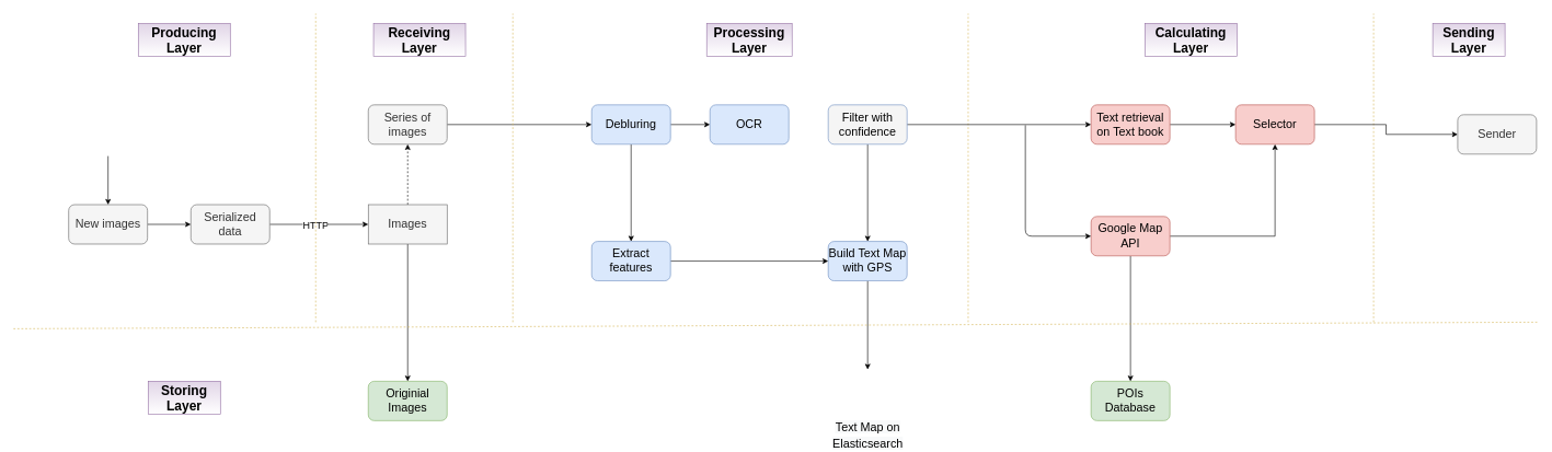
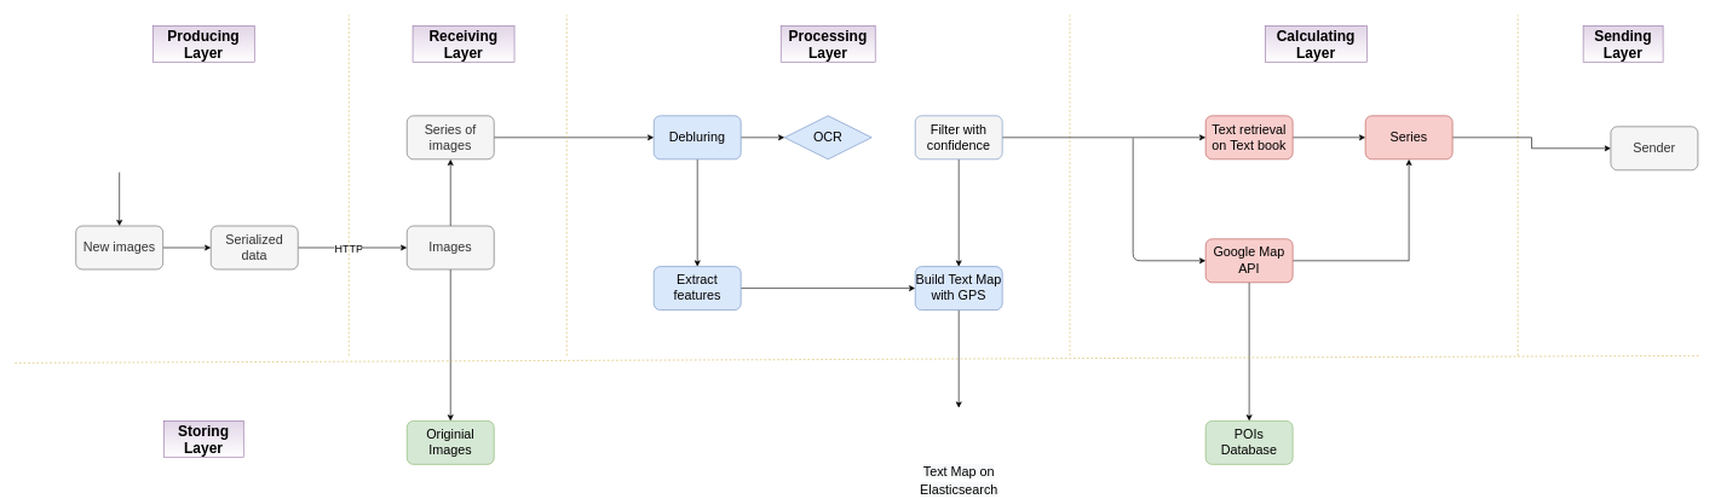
- <mxCell id="28" value="&lt;span style=&quot;font-size: 18px&quot;&gt;OCR&lt;/span&gt;" style="rounded=1;whiteSpace=wrap;html=1;fillColor=#dae8fc;strokeColor=#6c8ebf;" vertex="1" parent="1"><mxGeometry x="1080" y="159" width="120" height="60" as="geometry" /></mxCell>
+ <mxCell id="28" value="&lt;span style=&quot;font-size: 18px&quot;&gt;OCR&lt;/span&gt;" style="rhombus;whiteSpace=wrap;html=1;fillColor=#dae8fc;strokeColor=#6c8ebf;" vertex="1" parent="1"><mxGeometry x="1080" y="159" width="120" height="60" as="geometry" /></mxCell>
- <mxCell id="50" value="&lt;span style=&quot;font-size: 18px&quot;&gt;Selector&lt;/span&gt;" style="rounded=1;whiteSpace=wrap;html=1;fillColor=#f8cecc;strokeColor=#b85450;" vertex="1" parent="1"><mxGeometry x="1880" y="159" width="120" height="60" as="geometry" /></mxCell>
+ <mxCell id="50" value="&lt;span style=&quot;font-size: 18px&quot;&gt;Series&lt;/span&gt;" style="rounded=1;whiteSpace=wrap;html=1;fillColor=#f8cecc;strokeColor=#b85450;" vertex="1" parent="1"><mxGeometry x="1880" y="159" width="120" height="60" as="geometry" /></mxCell>
- <mxCell id="7" value="" style="edgeStyle=orthogonalEdgeStyle;rounded=0;orthogonalLoop=1;jettySize=auto;html=1;fontSize=20;entryX=0.5;entryY=1;entryDx=0;entryDy=0;dashed=1;" edge="1" parent="1" source="9" target="12"><mxGeometry relative="1" as="geometry"><mxPoint x="620" y="269" as="targetPoint" /></mxGeometry></mxCell>
+ <mxCell id="7" value="" style="edgeStyle=orthogonalEdgeStyle;rounded=0;orthogonalLoop=1;jettySize=auto;html=1;fontSize=20;entryX=0.5;entryY=1;entryDx=0;entryDy=0;" edge="1" parent="1" source="9" target="12"><mxGeometry relative="1" as="geometry"><mxPoint x="620" y="269" as="targetPoint" /></mxGeometry></mxCell>
- <mxCell id="9" value="&lt;span style=&quot;font-size: 18px&quot;&gt;Images&lt;/span&gt;" style="whiteSpace=wrap;html=1;fillColor=#f5f5f5;strokeColor=#666666;fontColor=#333333;rounded=0;" vertex="1" parent="1"><mxGeometry x="560" y="311" width="120" height="60" as="geometry" /></mxCell>
+ <mxCell id="9" value="&lt;span style=&quot;font-size: 18px&quot;&gt;Images&lt;/span&gt;" style="rounded=1;whiteSpace=wrap;html=1;fillColor=#f5f5f5;strokeColor=#666666;fontColor=#333333;" vertex="1" parent="1"><mxGeometry x="560" y="311" width="120" height="60" as="geometry" /></mxCell>
